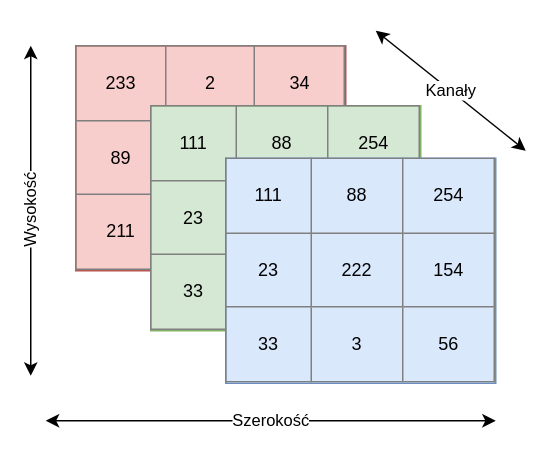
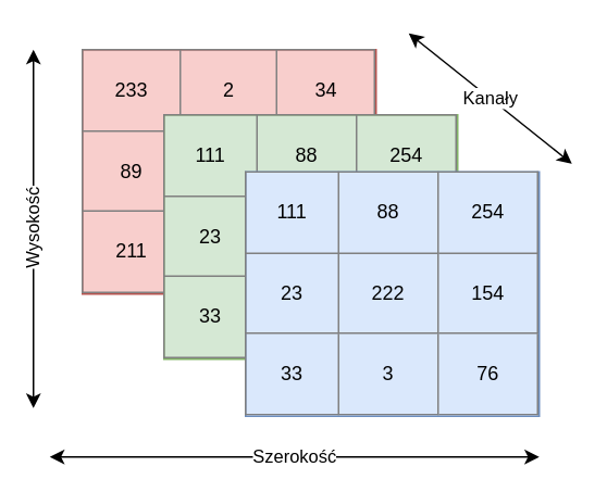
- <mxCell id="4" value="&lt;table border=&quot;1&quot; width=&quot;100%&quot; style=&quot;width: 100% ; height: 100% ; border-collapse: collapse&quot;&gt;&lt;tbody&gt;&lt;tr&gt;&lt;td align=&quot;center&quot;&gt;111&lt;/td&gt;&lt;td align=&quot;center&quot;&gt;88&lt;/td&gt;&lt;td align=&quot;center&quot;&gt;254&lt;/td&gt;&lt;/tr&gt;&lt;tr&gt;&lt;td align=&quot;center&quot;&gt;23&lt;/td&gt;&lt;td align=&quot;center&quot;&gt;222&lt;/td&gt;&lt;td align=&quot;center&quot;&gt;154&lt;/td&gt;&lt;/tr&gt;&lt;tr&gt;&lt;td align=&quot;center&quot;&gt;33&lt;/td&gt;&lt;td align=&quot;center&quot;&gt;3&lt;/td&gt;&lt;td align=&quot;center&quot;&gt;56&lt;/td&gt;&lt;/tr&gt;&lt;/tbody&gt;&lt;/table&gt;" style="text;html=1;strokeColor=#6c8ebf;fillColor=#dae8fc;overflow=fill;" vertex="1" parent="1"><mxGeometry x="150" y="105" width="180" height="150" as="geometry" /></mxCell>
+ <mxCell id="4" value="&lt;table border=&quot;1&quot; width=&quot;100%&quot; style=&quot;width: 100% ; height: 100% ; border-collapse: collapse&quot;&gt;&lt;tbody&gt;&lt;tr&gt;&lt;td align=&quot;center&quot;&gt;111&lt;/td&gt;&lt;td align=&quot;center&quot;&gt;88&lt;/td&gt;&lt;td align=&quot;center&quot;&gt;254&lt;/td&gt;&lt;/tr&gt;&lt;tr&gt;&lt;td align=&quot;center&quot;&gt;23&lt;/td&gt;&lt;td align=&quot;center&quot;&gt;222&lt;/td&gt;&lt;td align=&quot;center&quot;&gt;154&lt;/td&gt;&lt;/tr&gt;&lt;tr&gt;&lt;td align=&quot;center&quot;&gt;33&lt;/td&gt;&lt;td align=&quot;center&quot;&gt;3&lt;/td&gt;&lt;td align=&quot;center&quot;&gt;76&lt;/td&gt;&lt;/tr&gt;&lt;/tbody&gt;&lt;/table&gt;" style="text;html=1;strokeColor=#6c8ebf;fillColor=#dae8fc;overflow=fill;" vertex="1" parent="1"><mxGeometry x="150" y="105" width="180" height="150" as="geometry" /></mxCell>
